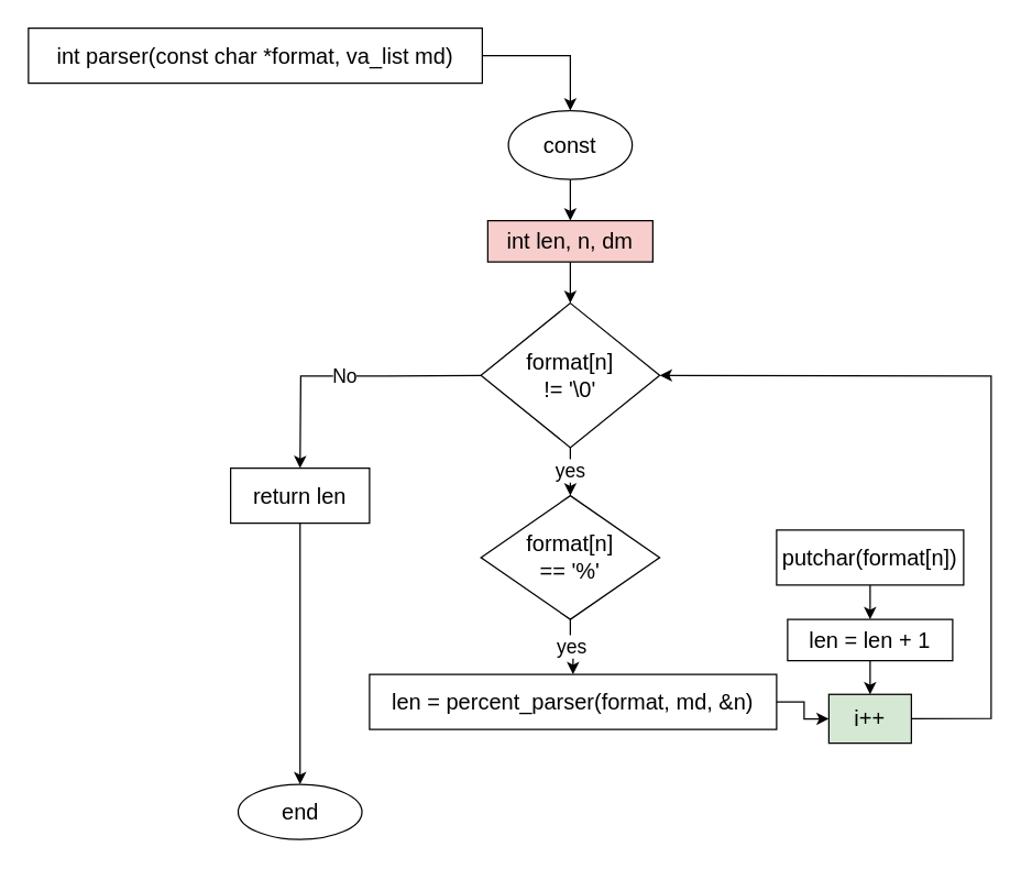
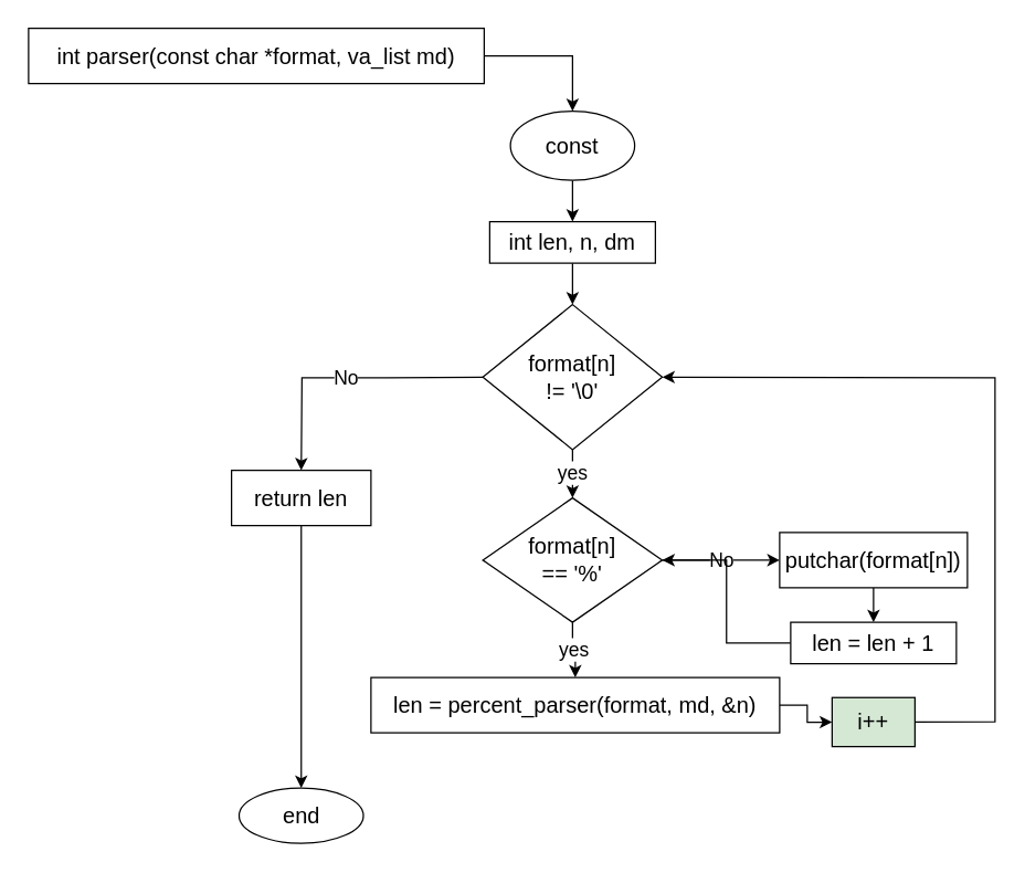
- <mxCell id="7" value="&lt;font size=&quot;3&quot;&gt;int len, n, dm&lt;br&gt;&lt;/font&gt;" style="whiteSpace=wrap;html=1;fontSize=14;fillColor=#f8cecc;" vertex="1" parent="1"><mxGeometry x="354" y="160" width="120" height="30" as="geometry" /></mxCell>
+ <mxCell id="7" value="&lt;font size=&quot;3&quot;&gt;int len, n, dm&lt;br&gt;&lt;/font&gt;" style="whiteSpace=wrap;html=1;fontSize=14;" vertex="1" parent="1"><mxGeometry x="354" y="160" width="120" height="30" as="geometry" /></mxCell>
+ <mxCell id="13" value="No" style="edgeStyle=orthogonalEdgeStyle;rounded=0;orthogonalLoop=1;jettySize=auto;html=1;fontSize=14;" edge="1" parent="1" source="15" target="17"><mxGeometry relative="1" as="geometry" /></mxCell>
- <mxCell id="20" value="" style="edgeStyle=orthogonalEdgeStyle;rounded=0;orthogonalLoop=1;jettySize=auto;html=1;fontSize=14;" edge="1" parent="1" source="21" target="22"><mxGeometry relative="1" as="geometry" /></mxCell>
+ <mxCell id="20" value="" style="edgeStyle=orthogonalEdgeStyle;rounded=0;orthogonalLoop=1;jettySize=auto;html=1;fontSize=14;" edge="1" parent="1" source="21" target="15"><mxGeometry relative="1" as="geometry" /></mxCell>
